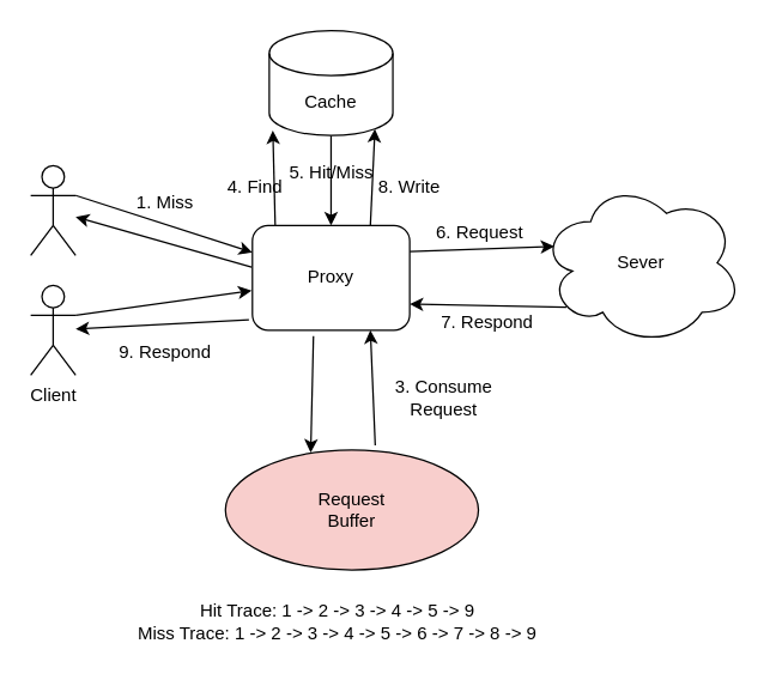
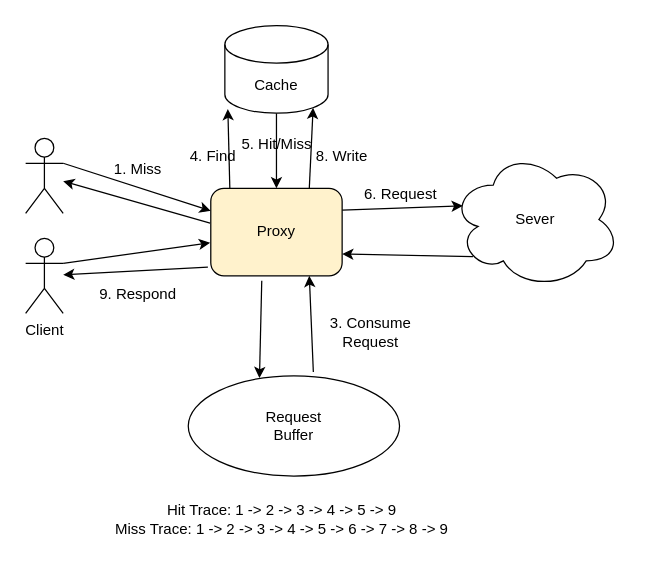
- <mxCell id="8" value="Proxy" style="rounded=1;whiteSpace=wrap;html=1;" parent="1" vertex="1"><mxGeometry x="168" y="150" width="105" height="70" as="geometry" /></mxCell>
+ <mxCell id="8" value="Proxy" style="rounded=1;whiteSpace=wrap;html=1;fillColor=#fff2cc;" parent="1" vertex="1"><mxGeometry x="168" y="150" width="105" height="70" as="geometry" /></mxCell>
- <mxCell id="12" value="7. Respond" style="text;html=1;strokeColor=none;fillColor=none;align=center;verticalAlign=middle;whiteSpace=wrap;rounded=0;" parent="1" vertex="1"><mxGeometry x="290" y="200" width="70" height="30" as="geometry" /></mxCell>
- <mxCell id="14" value="Request&lt;br&gt;Buffer" style="ellipse;whiteSpace=wrap;html=1;direction=west;fillColor=#f8cecc;" parent="1" vertex="1"><mxGeometry x="150" y="300" width="168.89" height="80" as="geometry" /></mxCell>
+ <mxCell id="14" value="Request&lt;br&gt;Buffer" style="ellipse;whiteSpace=wrap;html=1;direction=west;" parent="1" vertex="1"><mxGeometry x="150" y="300" width="168.89" height="80" as="geometry" /></mxCell>
